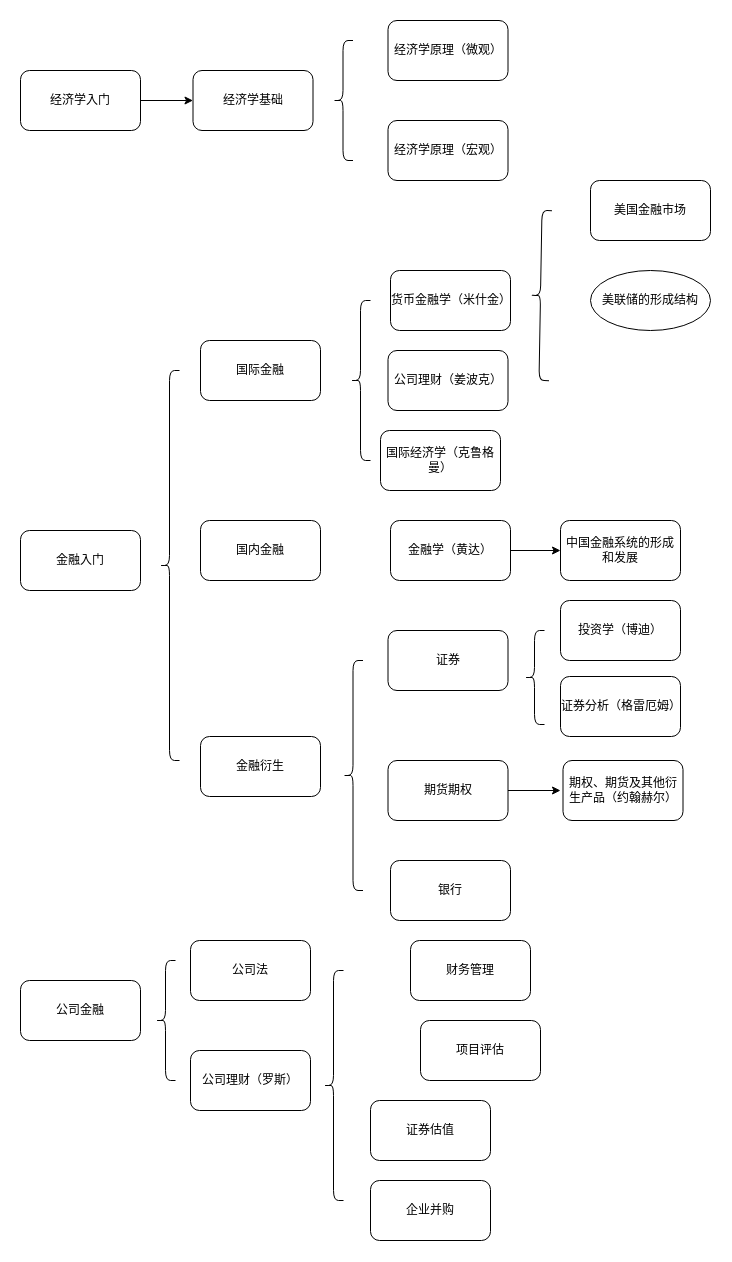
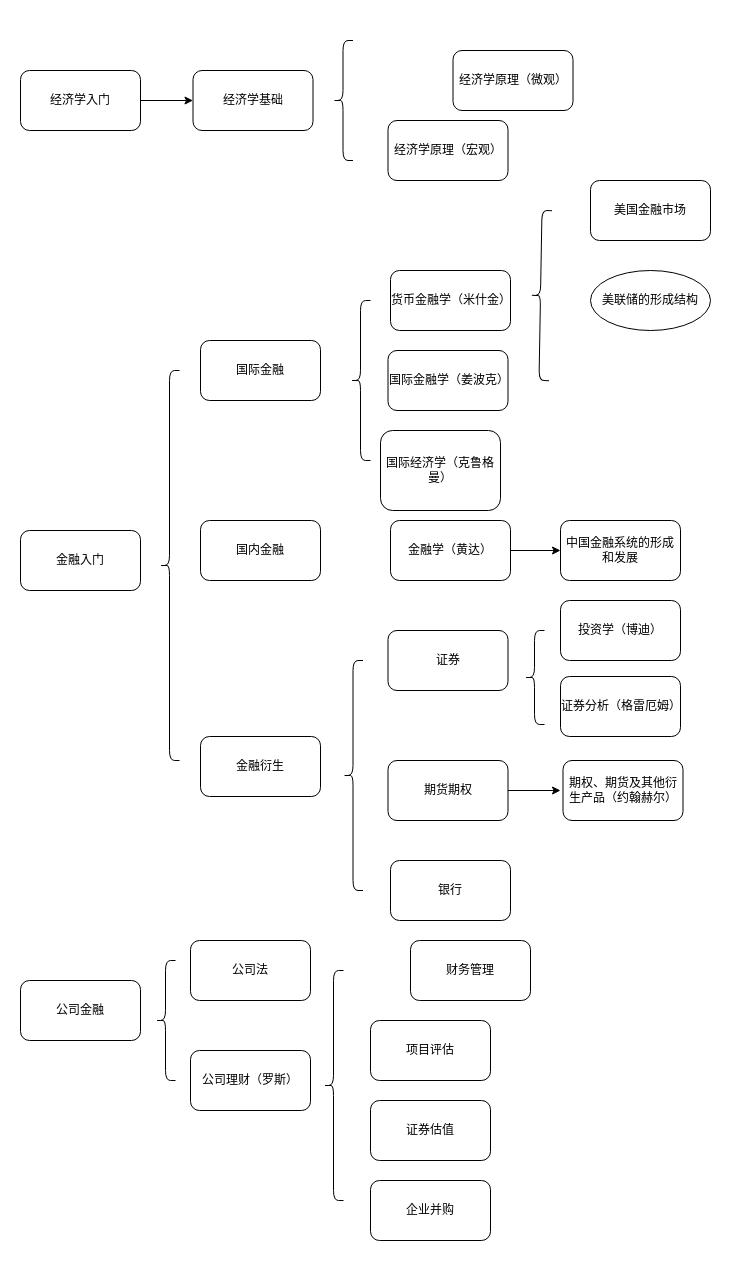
- <mxCell id="3" value="经济学原理（微观）" style="rounded=1;whiteSpace=wrap;html=1;" vertex="1" parent="1"><mxGeometry x="387.5" y="20" width="120" height="60" as="geometry" /></mxCell>
+ <mxCell id="3" value="经济学原理（微观）" style="rounded=1;whiteSpace=wrap;html=1;" vertex="1" parent="1"><mxGeometry x="452.5" y="50" width="120" height="60" as="geometry" /></mxCell>
- <mxCell id="13" value="公司理财（姜波克）" style="rounded=1;whiteSpace=wrap;html=1;" vertex="1" parent="1"><mxGeometry x="387.5" y="350" width="120" height="60" as="geometry" /></mxCell>
+ <mxCell id="13" value="国际金融学（姜波克）" style="rounded=1;whiteSpace=wrap;html=1;" vertex="1" parent="1"><mxGeometry x="387.5" y="350" width="120" height="60" as="geometry" /></mxCell>
- <mxCell id="26" value="国际经济学（克鲁格曼）" style="rounded=1;whiteSpace=wrap;html=1;" vertex="1" parent="1"><mxGeometry x="380" y="430" width="120" height="60" as="geometry" /></mxCell>
+ <mxCell id="26" value="国际经济学（克鲁格曼）" style="rounded=1;whiteSpace=wrap;html=1;" vertex="1" parent="1"><mxGeometry x="380" y="430" width="120" height="80" as="geometry" /></mxCell>
- <mxCell id="36" value="项目评估" style="rounded=1;whiteSpace=wrap;html=1;" vertex="1" parent="1"><mxGeometry x="420" y="1020" width="120" height="60" as="geometry" /></mxCell>
+ <mxCell id="36" value="项目评估" style="rounded=1;whiteSpace=wrap;html=1;" vertex="1" parent="1"><mxGeometry x="370" y="1020" width="120" height="60" as="geometry" /></mxCell>
